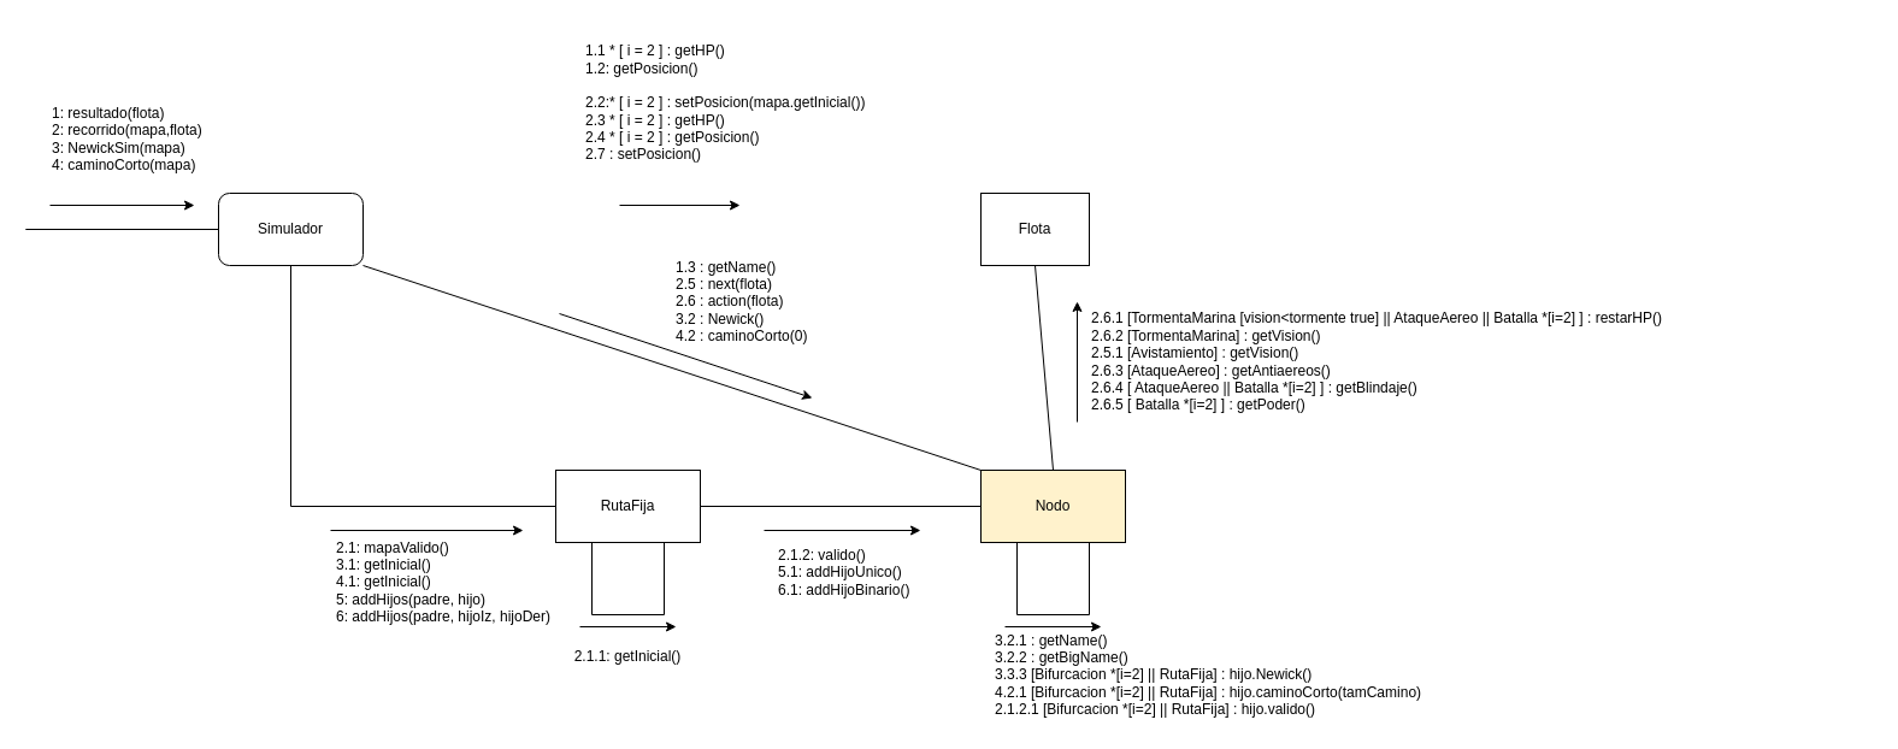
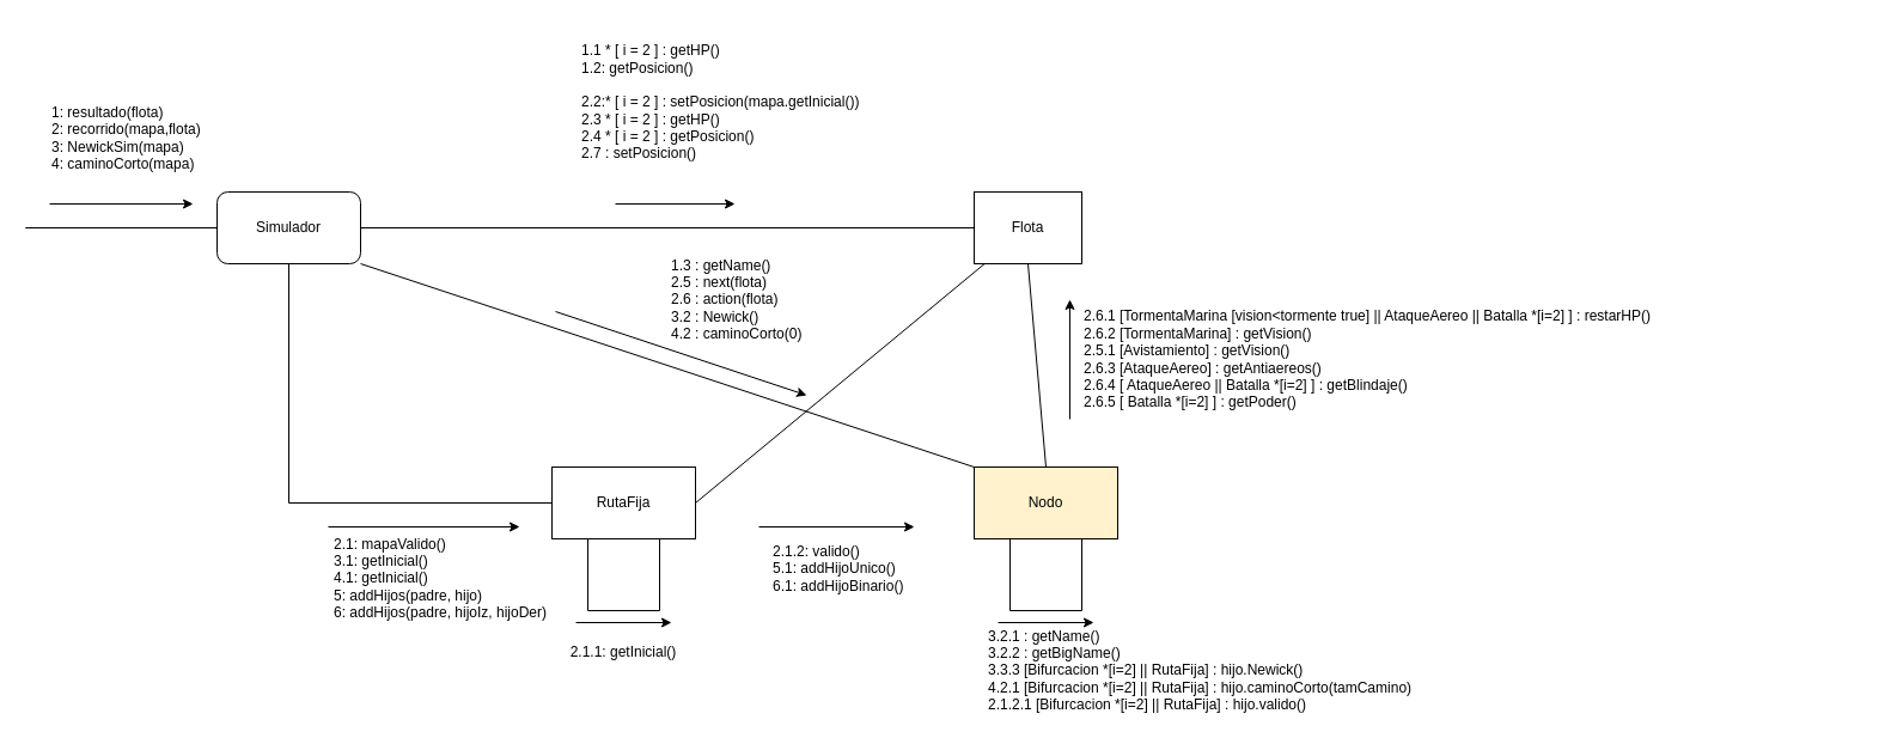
+ <mxCell id="6" value="" style="endArrow=none;html=1;rounded=0;exitX=1;exitY=0.5;exitDx=0;exitDy=0;entryX=0;entryY=0.5;entryDx=0;entryDy=0;" parent="1" source="2" target="3" edge="1"><mxGeometry width="50" height="50" relative="1" as="geometry"><mxPoint x="461" y="450" as="sourcePoint" /><mxPoint x="511" y="400" as="targetPoint" /></mxGeometry></mxCell>
- <mxCell id="14" value="" style="endArrow=none;html=1;rounded=0;exitX=1;exitY=0.5;exitDx=0;exitDy=0;" parent="1" source="5" target="4" edge="1"><mxGeometry width="50" height="50" relative="1" as="geometry"><mxPoint x="634" y="440" as="sourcePoint" /><mxPoint x="684" y="390" as="targetPoint" /></mxGeometry></mxCell>
+ <mxCell id="14" value="" style="endArrow=none;html=1;rounded=0;exitX=1;exitY=0.5;exitDx=0;exitDy=0;" parent="1" source="5" target="3" edge="1"><mxGeometry width="50" height="50" relative="1" as="geometry"><mxPoint x="634" y="440" as="sourcePoint" /><mxPoint x="684" y="390" as="targetPoint" /></mxGeometry></mxCell>
